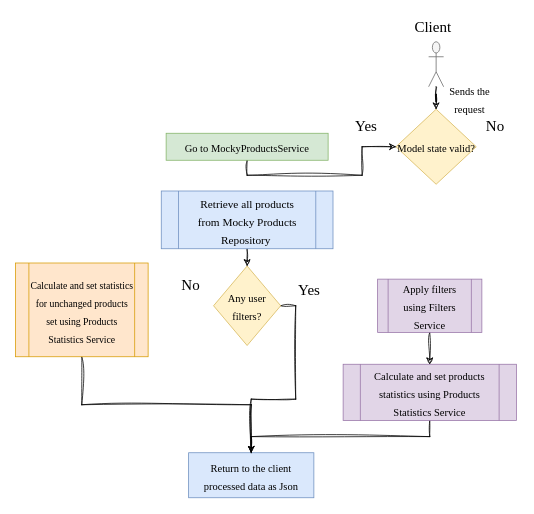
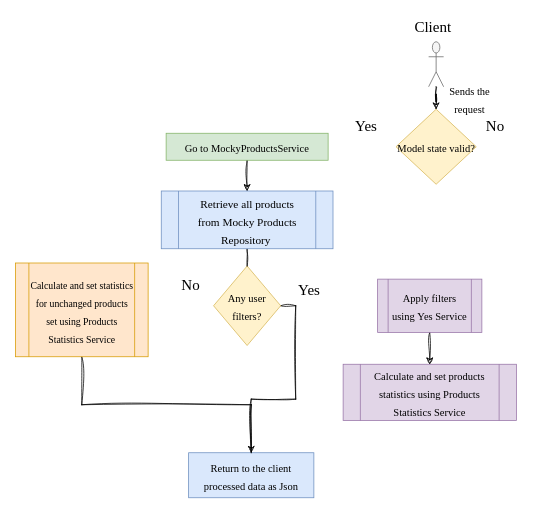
- <mxCell id="7" style="edgeStyle=orthogonalEdgeStyle;rounded=0;sketch=1;hachureGap=4;jiggle=2;curveFitting=1;orthogonalLoop=1;jettySize=auto;html=1;exitX=0.5;exitY=1;exitDx=0;exitDy=0;fontFamily=Architects Daughter;fontSource=https%3A%2F%2Ffonts.googleapis.com%2Fcss%3Ffamily%3DArchitects%2BDaughter;fontSize=16;" edge="1" parent="1" source="8" target="5"><mxGeometry relative="1" as="geometry" /></mxCell>
+ <mxCell id="7" style="edgeStyle=orthogonalEdgeStyle;rounded=0;sketch=1;hachureGap=4;jiggle=2;curveFitting=1;orthogonalLoop=1;jettySize=auto;html=1;exitX=0.5;exitY=1;exitDx=0;exitDy=0;entryX=0.5;entryY=0;entryDx=0;entryDy=0;fontFamily=Architects Daughter;fontSource=https%3A%2F%2Ffonts.googleapis.com%2Fcss%3Ffamily%3DArchitects%2BDaughter;fontSize=16;" edge="1" parent="1" source="8" target="23"><mxGeometry relative="1" as="geometry" /></mxCell>
- <mxCell id="22" style="edgeStyle=orthogonalEdgeStyle;rounded=0;sketch=1;hachureGap=4;jiggle=2;curveFitting=1;orthogonalLoop=1;jettySize=auto;html=1;exitX=0.5;exitY=1;exitDx=0;exitDy=0;entryX=0.5;entryY=0;entryDx=0;entryDy=0;fontFamily=Architects Daughter;fontSource=https%3A%2F%2Ffonts.googleapis.com%2Fcss%3Ffamily%3DArchitects%2BDaughter;fontSize=16;" edge="1" parent="1" source="23" target="11"><mxGeometry relative="1" as="geometry" /></mxCell>
+ <mxCell id="22" style="edgeStyle=orthogonalEdgeStyle;rounded=0;sketch=1;hachureGap=4;jiggle=2;curveFitting=1;orthogonalLoop=1;jettySize=auto;html=1;exitX=0.5;exitY=1;exitDx=0;exitDy=0;entryX=0.5;entryY=0;entryDx=0;entryDy=0;fontFamily=Architects Daughter;fontSource=https%3A%2F%2Ffonts.googleapis.com%2Fcss%3Ffamily%3DArchitects%2BDaughter;fontSize=16;endArrow=none;" edge="1" parent="1" source="23" target="11"><mxGeometry relative="1" as="geometry" /></mxCell>
- <mxCell id="17" value="&lt;font style=&quot;border-color: var(--border-color); font-size: 14px;&quot;&gt;Apply filters using&amp;nbsp;&lt;/font&gt;&lt;font style=&quot;border-color: var(--border-color); font-size: 14px;&quot;&gt;Filters Service&lt;/font&gt;" style="shape=process;whiteSpace=wrap;html=1;backgroundOutline=1;hachureGap=4;fontFamily=Architects Daughter;fontSource=https%3A%2F%2Ffonts.googleapis.com%2Fcss%3Ffamily%3DArchitects%2BDaughter;fontSize=20;fillColor=#e1d5e7;strokeColor=#9673a6;" vertex="1" parent="1"><mxGeometry x="503" y="371.5" width="139" height="71" as="geometry" /></mxCell>
+ <mxCell id="17" value="&lt;font style=&quot;border-color: var(--border-color); font-size: 14px;&quot;&gt;Apply filters using&amp;nbsp;&lt;/font&gt;&lt;font style=&quot;border-color: var(--border-color); font-size: 14px;&quot;&gt;Yes Service&lt;/font&gt;" style="shape=process;whiteSpace=wrap;html=1;backgroundOutline=1;hachureGap=4;fontFamily=Architects Daughter;fontSource=https%3A%2F%2Ffonts.googleapis.com%2Fcss%3Ffamily%3DArchitects%2BDaughter;fontSize=20;fillColor=#e1d5e7;strokeColor=#9673a6;" vertex="1" parent="1"><mxGeometry x="503" y="371.5" width="139" height="71" as="geometry" /></mxCell>
- <mxCell id="18" style="edgeStyle=orthogonalEdgeStyle;rounded=0;sketch=1;hachureGap=4;jiggle=2;curveFitting=1;orthogonalLoop=1;jettySize=auto;html=1;exitX=0.5;exitY=1;exitDx=0;exitDy=0;entryX=0.5;entryY=0;entryDx=0;entryDy=0;fontFamily=Architects Daughter;fontSource=https%3A%2F%2Ffonts.googleapis.com%2Fcss%3Ffamily%3DArchitects%2BDaughter;fontSize=16;" edge="1" parent="1" source="19" target="14"><mxGeometry relative="1" as="geometry" /></mxCell>
